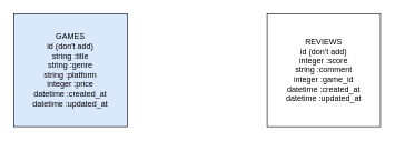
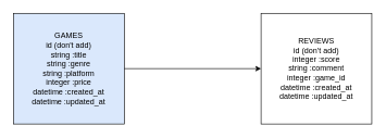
+ <mxCell id="4" value="" style="endArrow=classic;html=1;" edge="1" parent="1" source="2" target="3"><mxGeometry width="50" height="50" relative="1" as="geometry"><mxPoint x="320" y="80" as="sourcePoint" /><mxPoint x="370" y="30" as="targetPoint" /></mxGeometry></mxCell>
